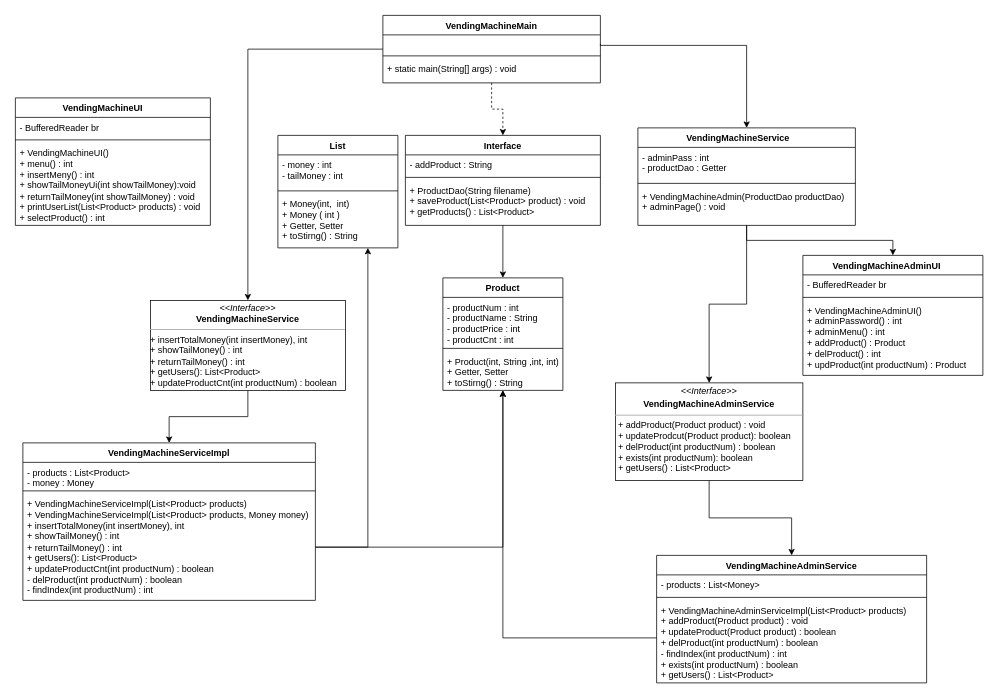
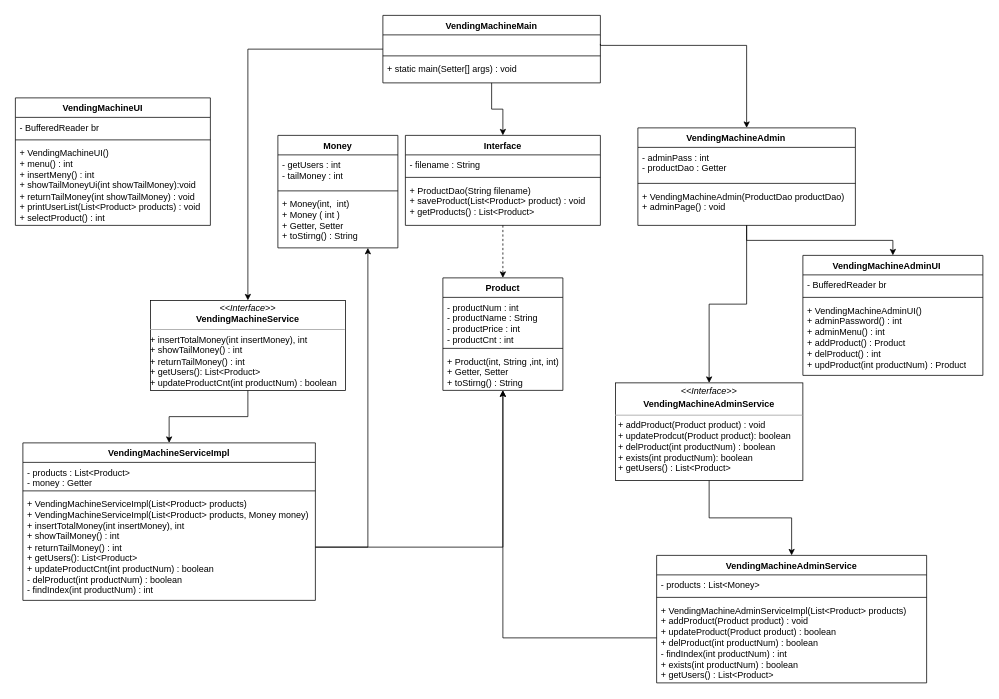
- <mxCell id="48" value="+ static main(String[] args) : void" style="text;strokeColor=none;fillColor=none;align=left;verticalAlign=top;spacingLeft=4;spacingRight=4;overflow=hidden;rotatable=0;points=[[0,0.5],[1,0.5]];portConstraint=eastwest;whiteSpace=wrap;html=1;" parent="45" vertex="1"><mxGeometry y="58" width="290" height="32" as="geometry" /></mxCell>
+ <mxCell id="48" value="+ static main(Setter[] args) : void" style="text;strokeColor=none;fillColor=none;align=left;verticalAlign=top;spacingLeft=4;spacingRight=4;overflow=hidden;rotatable=0;points=[[0,0.5],[1,0.5]];portConstraint=eastwest;whiteSpace=wrap;html=1;" parent="45" vertex="1"><mxGeometry y="58" width="290" height="32" as="geometry" /></mxCell>
- <mxCell id="44" style="edgeStyle=orthogonalEdgeStyle;rounded=0;orthogonalLoop=1;jettySize=auto;html=1;entryX=0.5;entryY=0;entryDx=0;entryDy=0;dashed=1;" edge="1" parent="1" source="45" target="20"><mxGeometry relative="1" as="geometry" /></mxCell>
+ <mxCell id="44" style="edgeStyle=orthogonalEdgeStyle;rounded=0;orthogonalLoop=1;jettySize=auto;html=1;entryX=0.5;entryY=0;entryDx=0;entryDy=0;" edge="1" parent="1" source="45" target="20"><mxGeometry relative="1" as="geometry" /></mxCell>
- <mxCell id="38" value="VendingMachineService&lt;span style=&quot;white-space: pre;&quot;&gt;&#09;&lt;/span&gt;" style="swimlane;fontStyle=1;align=center;verticalAlign=top;childLayout=stackLayout;horizontal=1;startSize=26;horizontalStack=0;resizeParent=1;resizeParentMax=0;resizeLast=0;collapsible=1;marginBottom=0;whiteSpace=wrap;html=1;" parent="1" vertex="1"><mxGeometry x="850" y="170" width="290" height="130" as="geometry" /></mxCell>
+ <mxCell id="38" value="VendingMachineAdmin&lt;span style=&quot;white-space: pre;&quot;&gt;&#09;&lt;/span&gt;" style="swimlane;fontStyle=1;align=center;verticalAlign=top;childLayout=stackLayout;horizontal=1;startSize=26;horizontalStack=0;resizeParent=1;resizeParentMax=0;resizeLast=0;collapsible=1;marginBottom=0;whiteSpace=wrap;html=1;" parent="1" vertex="1"><mxGeometry x="850" y="170" width="290" height="130" as="geometry" /></mxCell>
- <mxCell id="24" value="List" style="swimlane;fontStyle=1;align=center;verticalAlign=top;childLayout=stackLayout;horizontal=1;startSize=26;horizontalStack=0;resizeParent=1;resizeParentMax=0;resizeLast=0;collapsible=1;marginBottom=0;whiteSpace=wrap;html=1;" parent="1" vertex="1"><mxGeometry x="370" y="180" width="160" height="150" as="geometry" /></mxCell>
+ <mxCell id="24" value="Money" style="swimlane;fontStyle=1;align=center;verticalAlign=top;childLayout=stackLayout;horizontal=1;startSize=26;horizontalStack=0;resizeParent=1;resizeParentMax=0;resizeLast=0;collapsible=1;marginBottom=0;whiteSpace=wrap;html=1;" parent="1" vertex="1"><mxGeometry x="370" y="180" width="160" height="150" as="geometry" /></mxCell>
- <mxCell id="21" value="- addProduct : String" style="text;strokeColor=none;fillColor=none;align=left;verticalAlign=top;spacingLeft=4;spacingRight=4;overflow=hidden;rotatable=0;points=[[0,0.5],[1,0.5]];portConstraint=eastwest;whiteSpace=wrap;html=1;" parent="20" vertex="1"><mxGeometry y="26" width="260" height="26" as="geometry" /></mxCell>
+ <mxCell id="21" value="- filename : String" style="text;strokeColor=none;fillColor=none;align=left;verticalAlign=top;spacingLeft=4;spacingRight=4;overflow=hidden;rotatable=0;points=[[0,0.5],[1,0.5]];portConstraint=eastwest;whiteSpace=wrap;html=1;" parent="20" vertex="1"><mxGeometry y="26" width="260" height="26" as="geometry" /></mxCell>
- <mxCell id="25" value="- money : int&lt;br&gt;- tailMoney : int" style="text;strokeColor=none;fillColor=none;align=left;verticalAlign=top;spacingLeft=4;spacingRight=4;overflow=hidden;rotatable=0;points=[[0,0.5],[1,0.5]];portConstraint=eastwest;whiteSpace=wrap;html=1;" parent="24" vertex="1"><mxGeometry y="26" width="160" height="44" as="geometry" /></mxCell>
+ <mxCell id="25" value="- getUsers : int&lt;br&gt;- tailMoney : int" style="text;strokeColor=none;fillColor=none;align=left;verticalAlign=top;spacingLeft=4;spacingRight=4;overflow=hidden;rotatable=0;points=[[0,0.5],[1,0.5]];portConstraint=eastwest;whiteSpace=wrap;html=1;" parent="24" vertex="1"><mxGeometry y="26" width="160" height="44" as="geometry" /></mxCell>
- <mxCell id="19" style="edgeStyle=orthogonalEdgeStyle;rounded=0;orthogonalLoop=1;jettySize=auto;html=1;entryX=0.5;entryY=0;entryDx=0;entryDy=0;" edge="1" parent="1" source="20" target="15"><mxGeometry relative="1" as="geometry" /></mxCell>
+ <mxCell id="19" style="edgeStyle=orthogonalEdgeStyle;rounded=0;orthogonalLoop=1;jettySize=auto;html=1;entryX=0.5;entryY=0;entryDx=0;entryDy=0;dashed=1;" edge="1" parent="1" source="20" target="15"><mxGeometry relative="1" as="geometry" /></mxCell>
- <mxCell id="12" value="- products : List&amp;lt;Product&amp;gt;&lt;br&gt;- money : Money" style="text;strokeColor=none;fillColor=none;align=left;verticalAlign=top;spacingLeft=4;spacingRight=4;overflow=hidden;rotatable=0;points=[[0,0.5],[1,0.5]];portConstraint=eastwest;whiteSpace=wrap;html=1;" parent="11" vertex="1"><mxGeometry y="26" width="390" height="34" as="geometry" /></mxCell>
+ <mxCell id="12" value="- products : List&amp;lt;Product&amp;gt;&lt;br&gt;- money : Getter" style="text;strokeColor=none;fillColor=none;align=left;verticalAlign=top;spacingLeft=4;spacingRight=4;overflow=hidden;rotatable=0;points=[[0,0.5],[1,0.5]];portConstraint=eastwest;whiteSpace=wrap;html=1;" parent="11" vertex="1"><mxGeometry y="26" width="390" height="34" as="geometry" /></mxCell>
